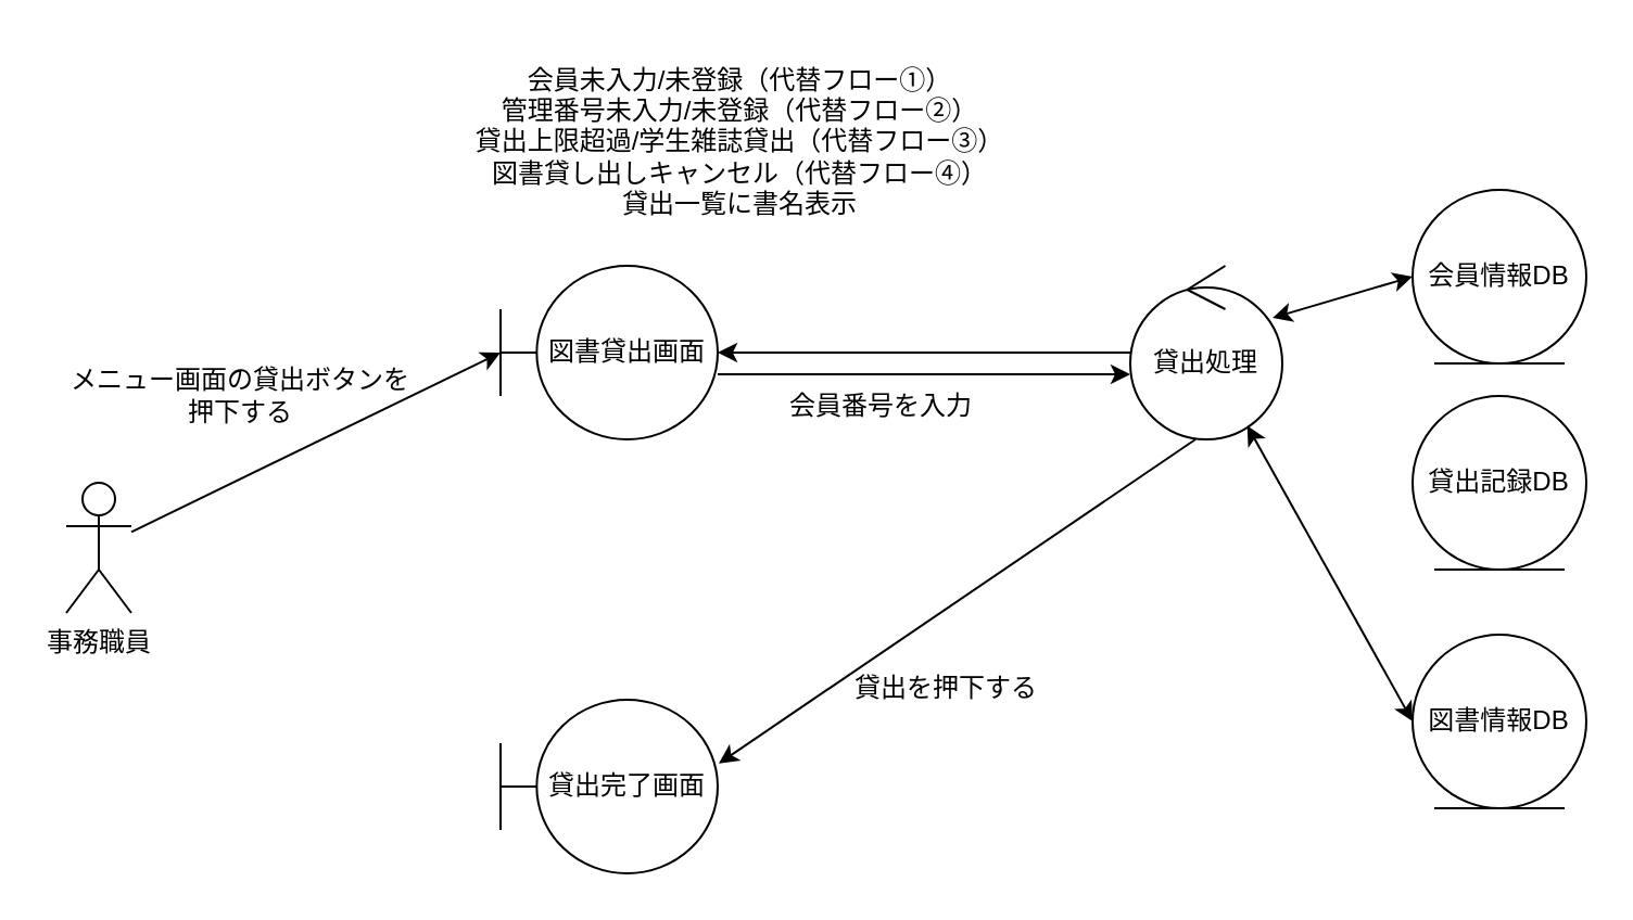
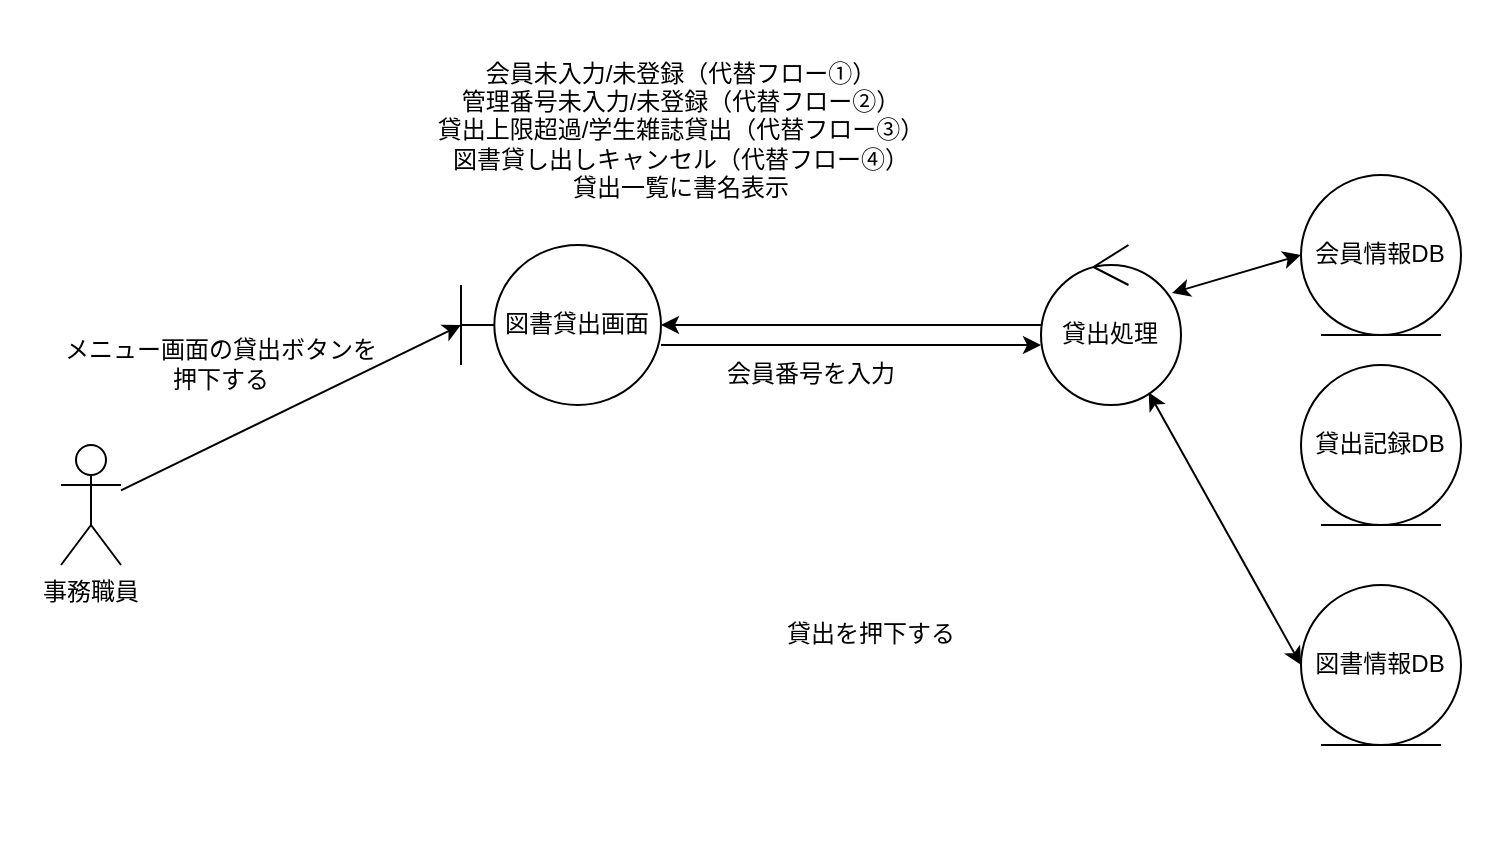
- <mxCell id="5" style="edgeStyle=none;html=1;entryX=1.005;entryY=0.367;entryDx=0;entryDy=0;entryPerimeter=0;exitX=0.429;exitY=1;exitDx=0;exitDy=0;exitPerimeter=0;" edge="1" parent="1" source="6" target="7"><mxGeometry relative="1" as="geometry" /></mxCell>
- <mxCell id="7" value="貸出完了画面" style="shape=umlBoundary;whiteSpace=wrap;html=1;" vertex="1" parent="1"><mxGeometry x="230" y="322" width="100" height="80" as="geometry" /></mxCell>
